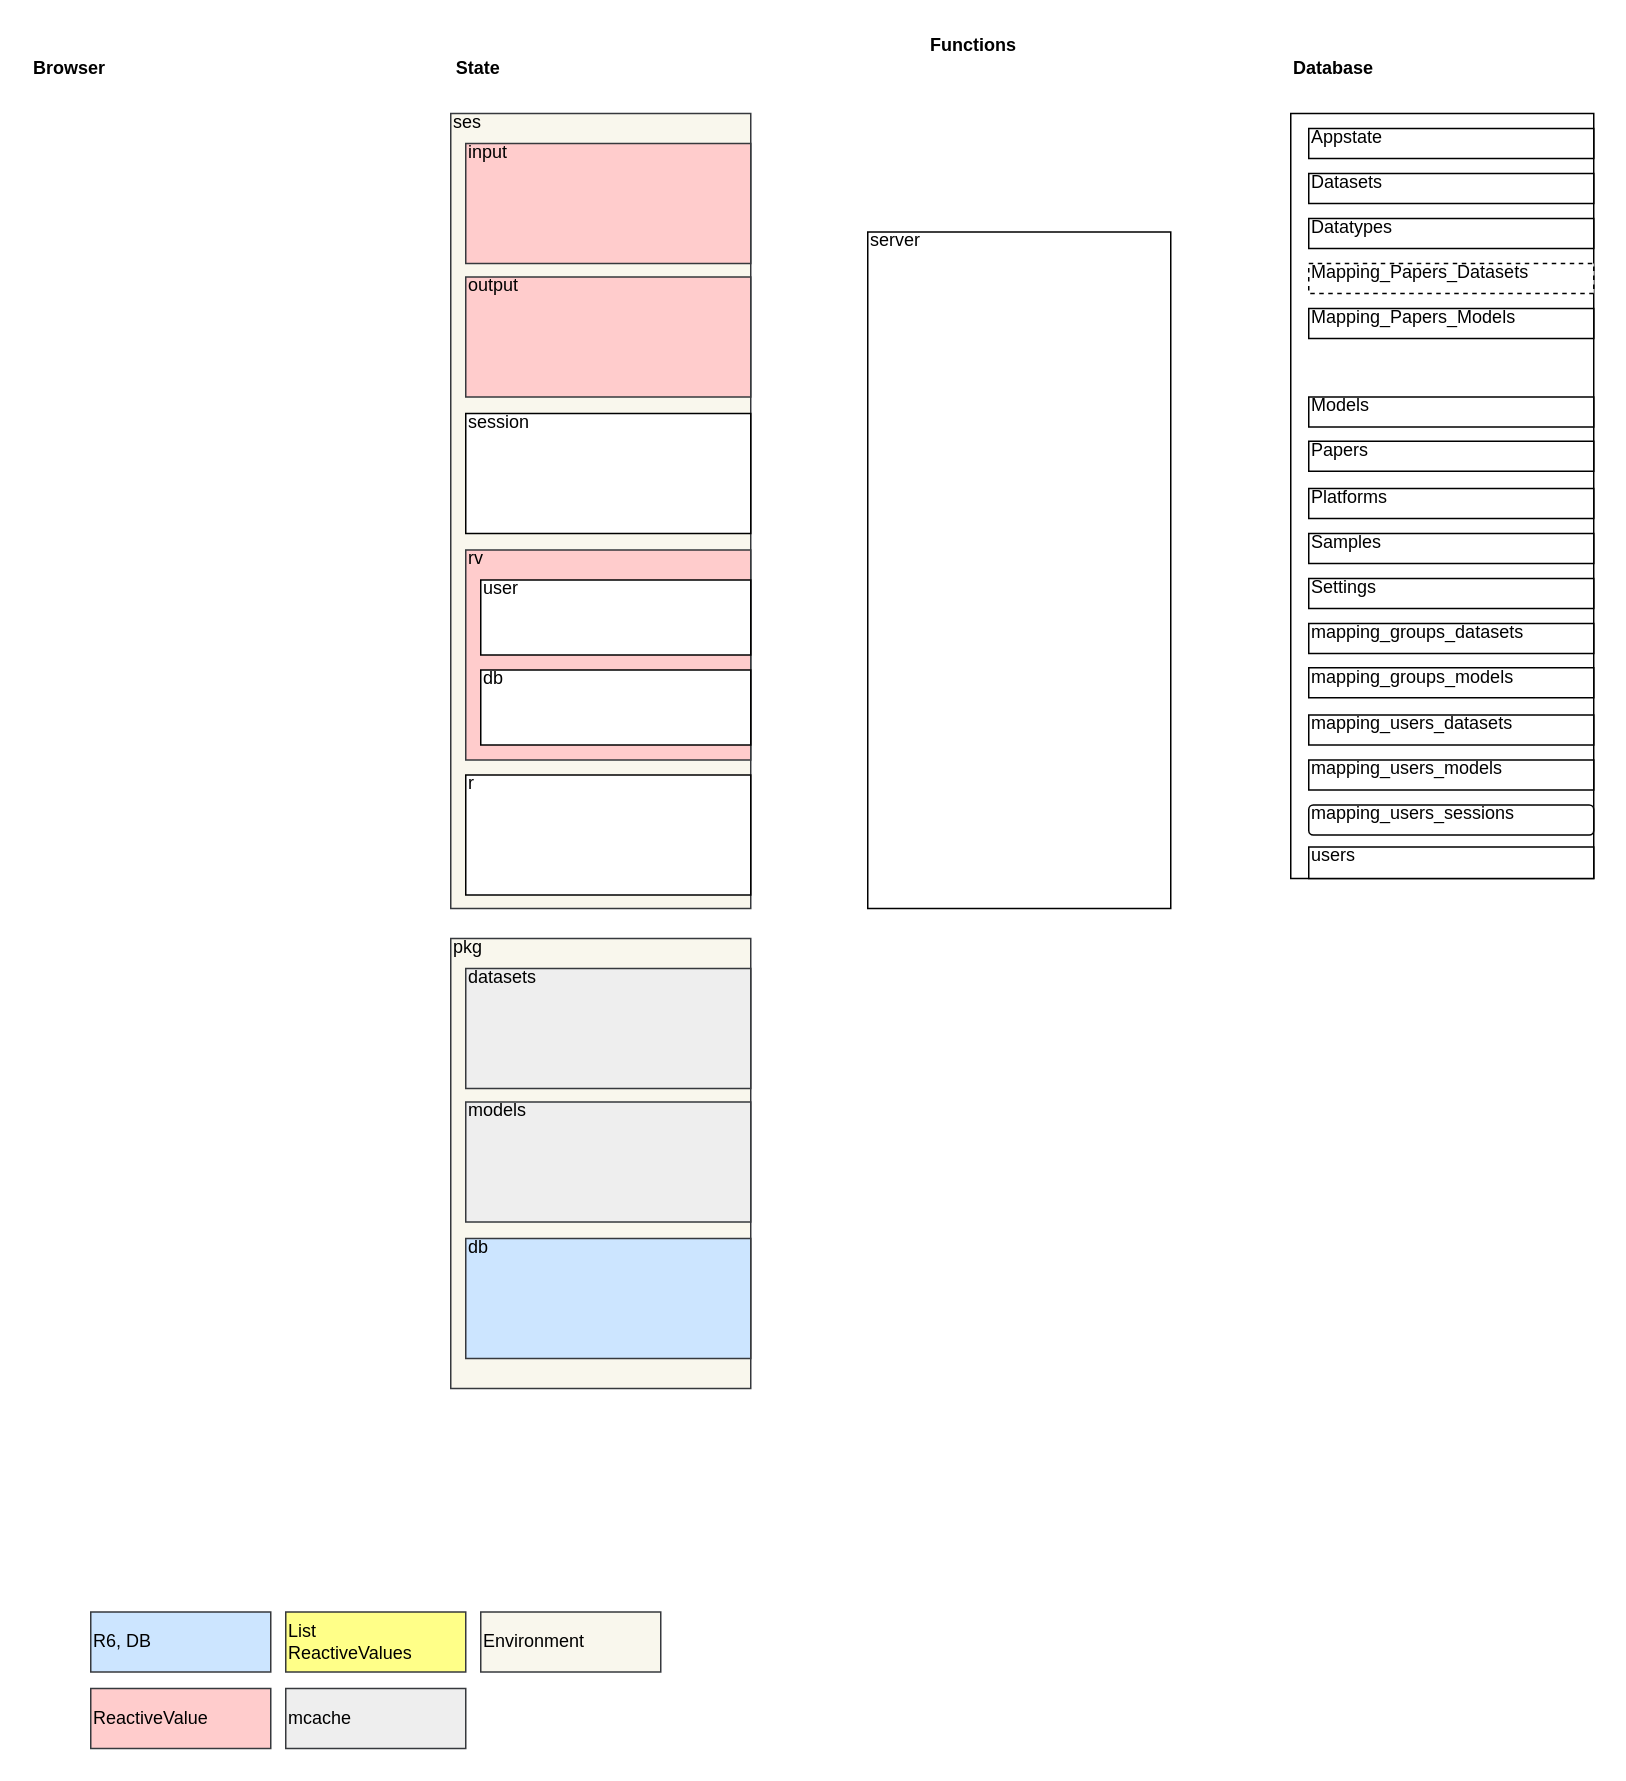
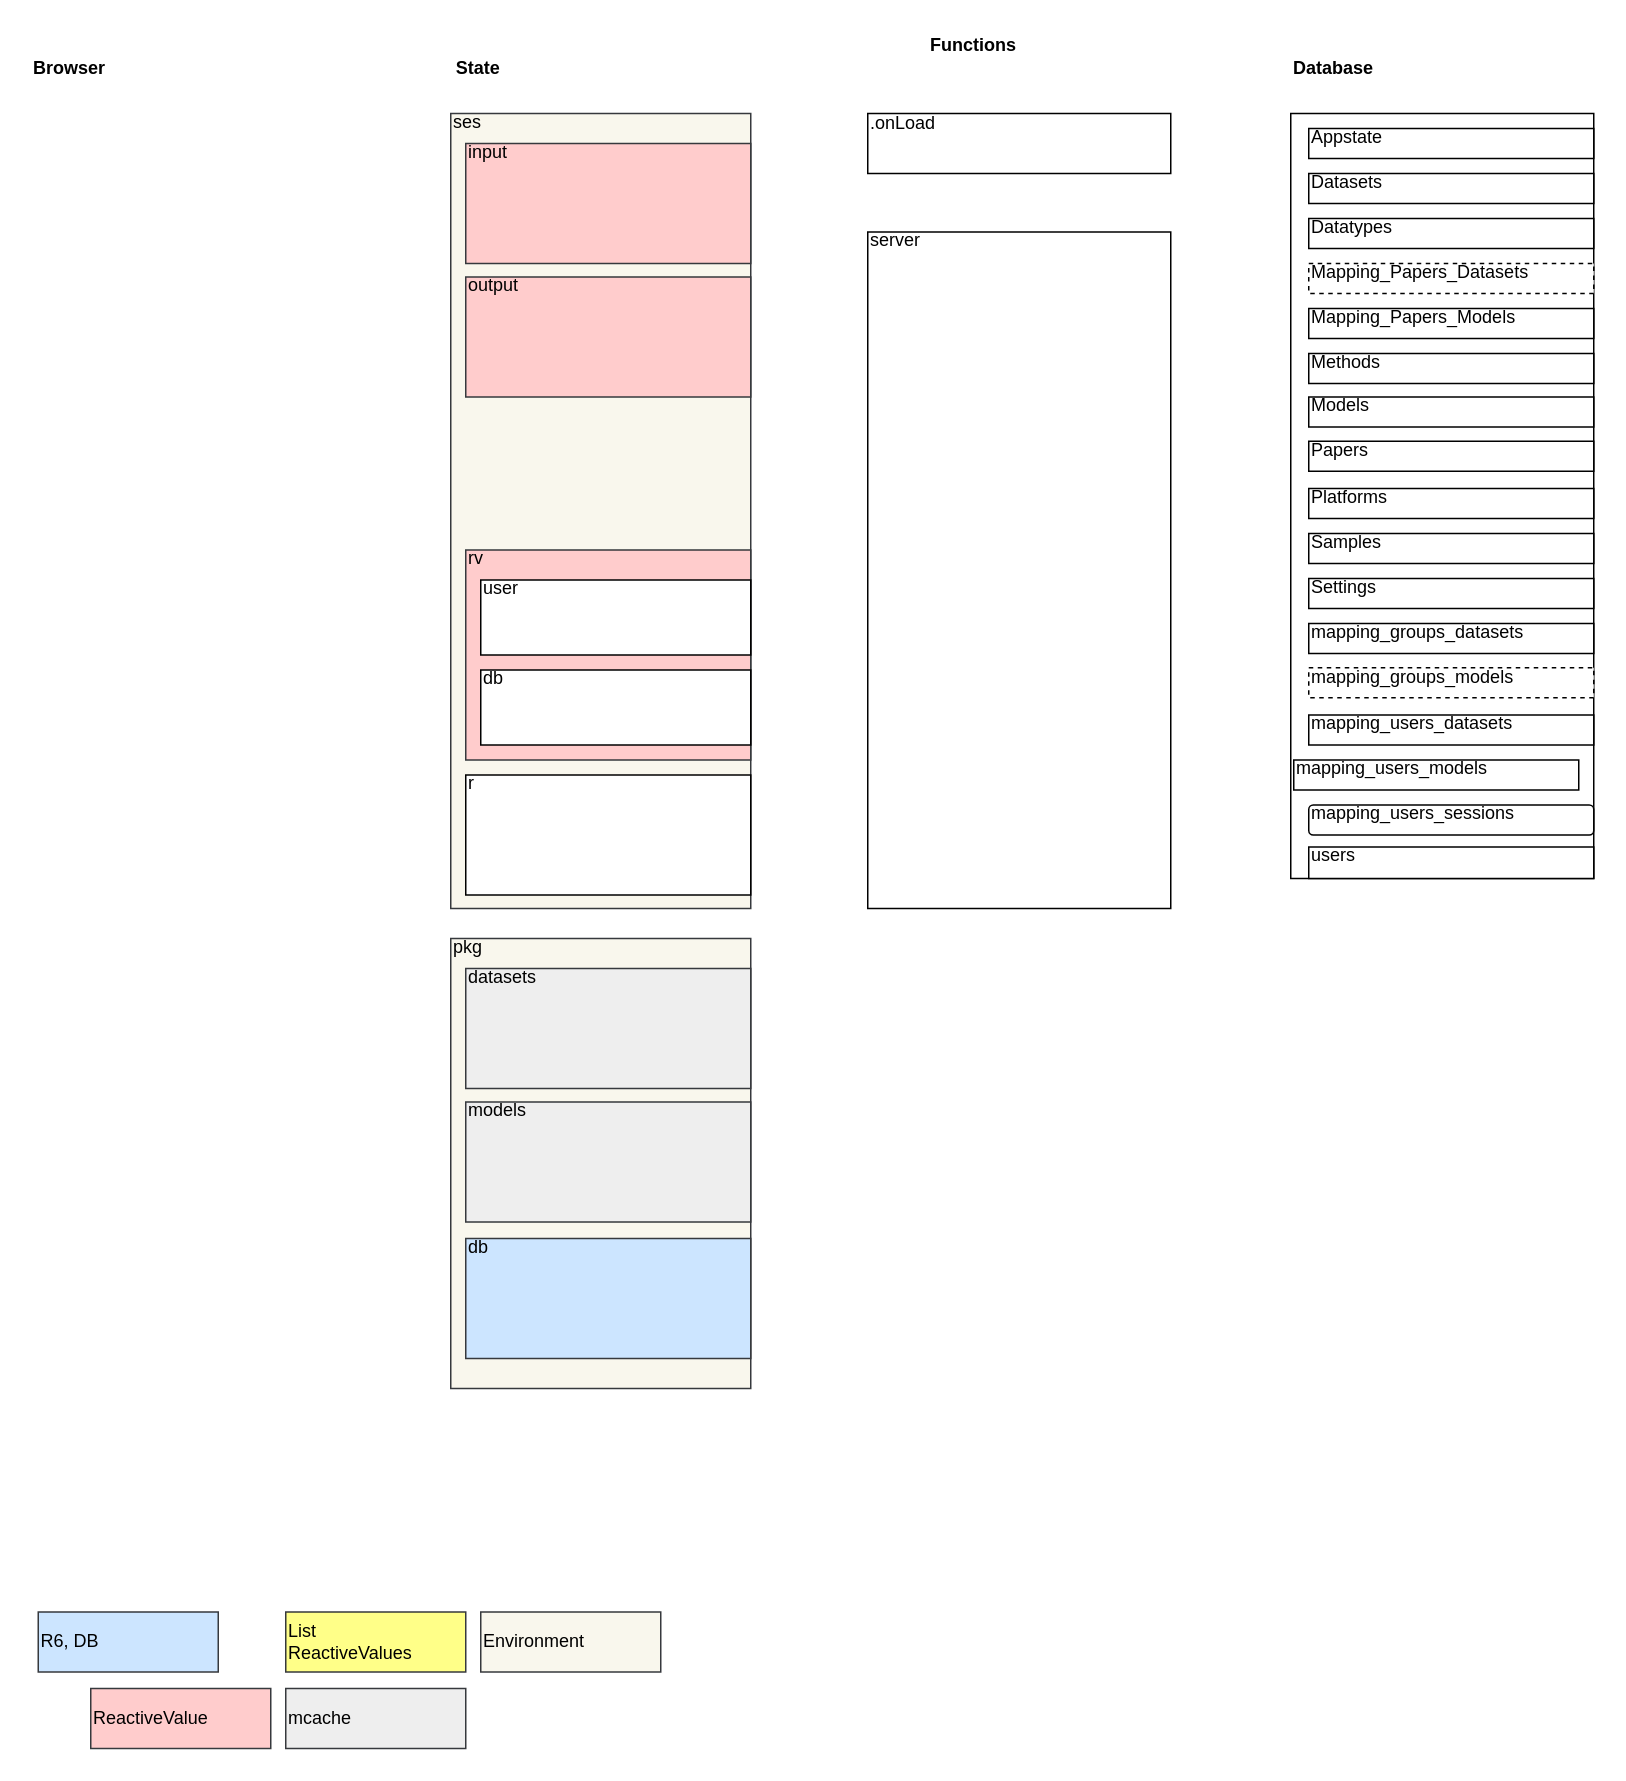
+ <mxCell id="5" value=".onLoad" style="rounded=0;whiteSpace=wrap;html=1;align=left;labelPosition=center;verticalLabelPosition=middle;verticalAlign=top;spacingTop=-7;fillColor=default;gradientColor=none;fillOpacity=100;" parent="1" vertex="1"><mxGeometry x="578" y="75" width="202" height="40" as="geometry" /></mxCell>
+ <mxCell id="19" value="Methods" style="rounded=0;whiteSpace=wrap;html=1;align=left;labelPosition=center;verticalLabelPosition=middle;verticalAlign=top;spacingTop=-8;fillColor=default;gradientColor=none;fillOpacity=100;" vertex="1" parent="1"><mxGeometry x="872" y="235" width="190" height="20" as="geometry" /></mxCell>
- <mxCell id="10" value="session" style="rounded=0;whiteSpace=wrap;html=1;align=left;labelPosition=center;verticalLabelPosition=middle;verticalAlign=top;spacingTop=-8;fillOpacity=100;" parent="1" vertex="1"><mxGeometry x="310" y="275" width="190" height="80" as="geometry" /></mxCell>
- <mxCell id="38" value="mapping_groups_models" style="rounded=0;whiteSpace=wrap;html=1;align=left;labelPosition=center;verticalLabelPosition=middle;verticalAlign=top;spacingTop=-8;fillColor=default;gradientColor=none;fillOpacity=100;" vertex="1" parent="1"><mxGeometry x="872" y="444.5" width="190" height="20" as="geometry" /></mxCell>
+ <mxCell id="38" value="mapping_groups_models" style="rounded=0;whiteSpace=wrap;html=1;align=left;labelPosition=center;verticalLabelPosition=middle;verticalAlign=top;spacingTop=-8;fillColor=default;gradientColor=none;fillOpacity=100;dashed=1;" vertex="1" parent="1"><mxGeometry x="872" y="444.5" width="190" height="20" as="geometry" /></mxCell>
- <mxCell id="40" value="mapping_users_models" style="rounded=0;whiteSpace=wrap;html=1;align=left;labelPosition=center;verticalLabelPosition=middle;verticalAlign=top;spacingTop=-8;fillColor=default;gradientColor=none;fillOpacity=100;" vertex="1" parent="1"><mxGeometry x="872" y="506" width="190" height="20" as="geometry" /></mxCell>
+ <mxCell id="40" value="mapping_users_models" style="rounded=0;whiteSpace=wrap;html=1;align=left;labelPosition=center;verticalLabelPosition=middle;verticalAlign=top;spacingTop=-8;fillColor=default;gradientColor=none;fillOpacity=100;" vertex="1" parent="1"><mxGeometry x="862" y="506" width="190" height="20" as="geometry" /></mxCell>
- <mxCell id="28" value="R6, DB&lt;br&gt;" style="rounded=0;whiteSpace=wrap;html=1;align=left;labelPosition=center;verticalLabelPosition=middle;verticalAlign=middle;spacingTop=0;fillOpacity=100;fillColor=#cce5ff;strokeColor=#36393d;" vertex="1" parent="1"><mxGeometry x="60" y="1074" width="120" height="40" as="geometry" /></mxCell>
+ <mxCell id="28" value="R6, DB&lt;br&gt;" style="rounded=0;whiteSpace=wrap;html=1;align=left;labelPosition=center;verticalLabelPosition=middle;verticalAlign=middle;spacingTop=0;fillOpacity=100;fillColor=#cce5ff;strokeColor=#36393d;" vertex="1" parent="1"><mxGeometry x="25" y="1074" width="120" height="40" as="geometry" /></mxCell>
